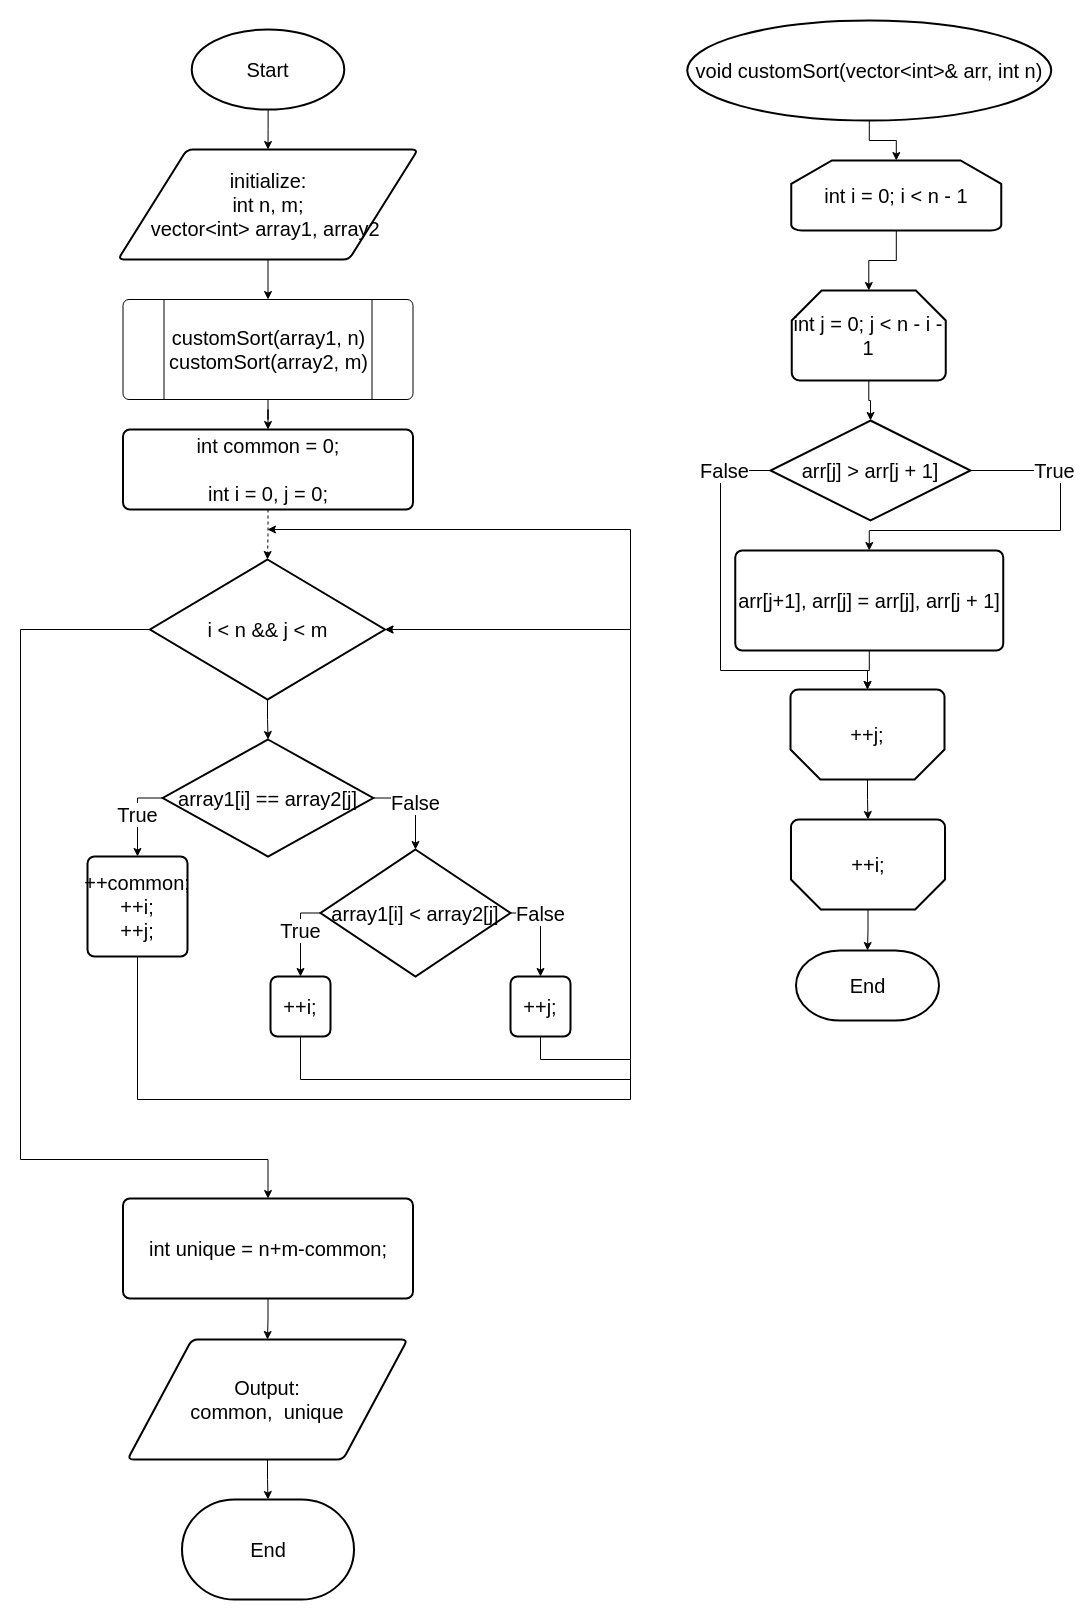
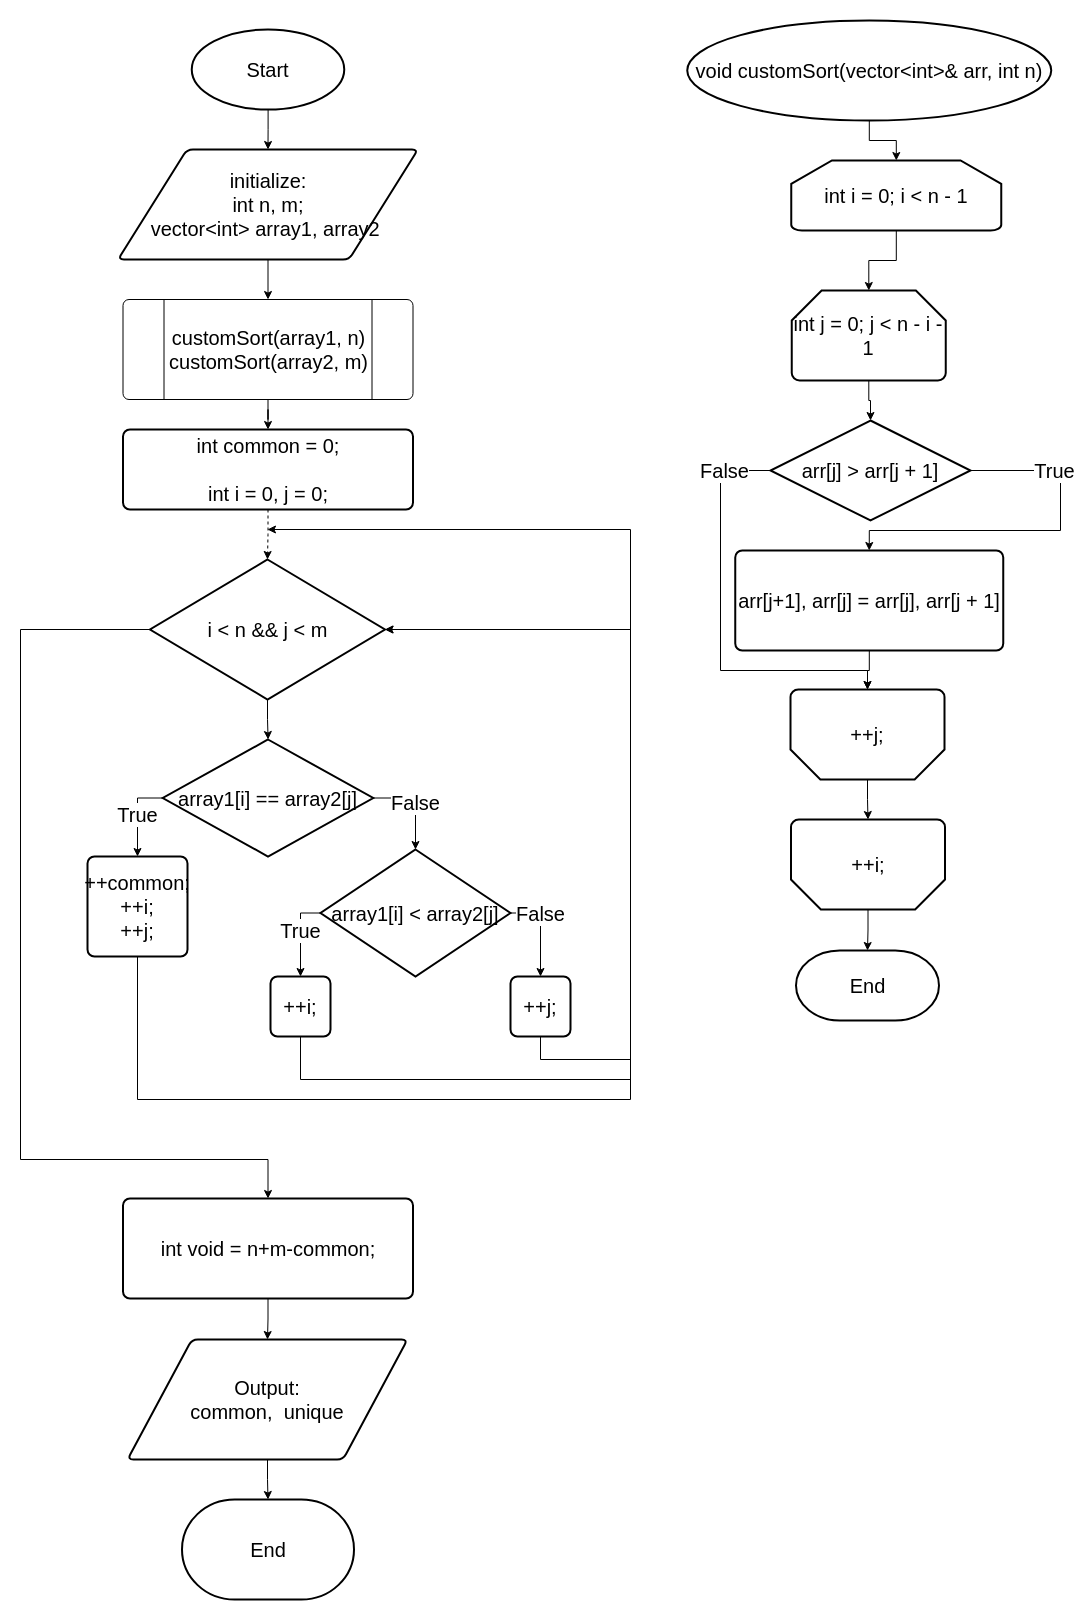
- <mxCell id="26" value="int unique = n+m-common;" style="rounded=1;whiteSpace=wrap;html=1;absoluteArcSize=1;arcSize=14;strokeWidth=2;fontSize=20;" vertex="1" parent="1"><mxGeometry x="122.5" y="1198" width="290" height="100" as="geometry" /></mxCell>
+ <mxCell id="26" value="int void = n+m-common;" style="rounded=1;whiteSpace=wrap;html=1;absoluteArcSize=1;arcSize=14;strokeWidth=2;fontSize=20;" vertex="1" parent="1"><mxGeometry x="122.5" y="1198" width="290" height="100" as="geometry" /></mxCell>
